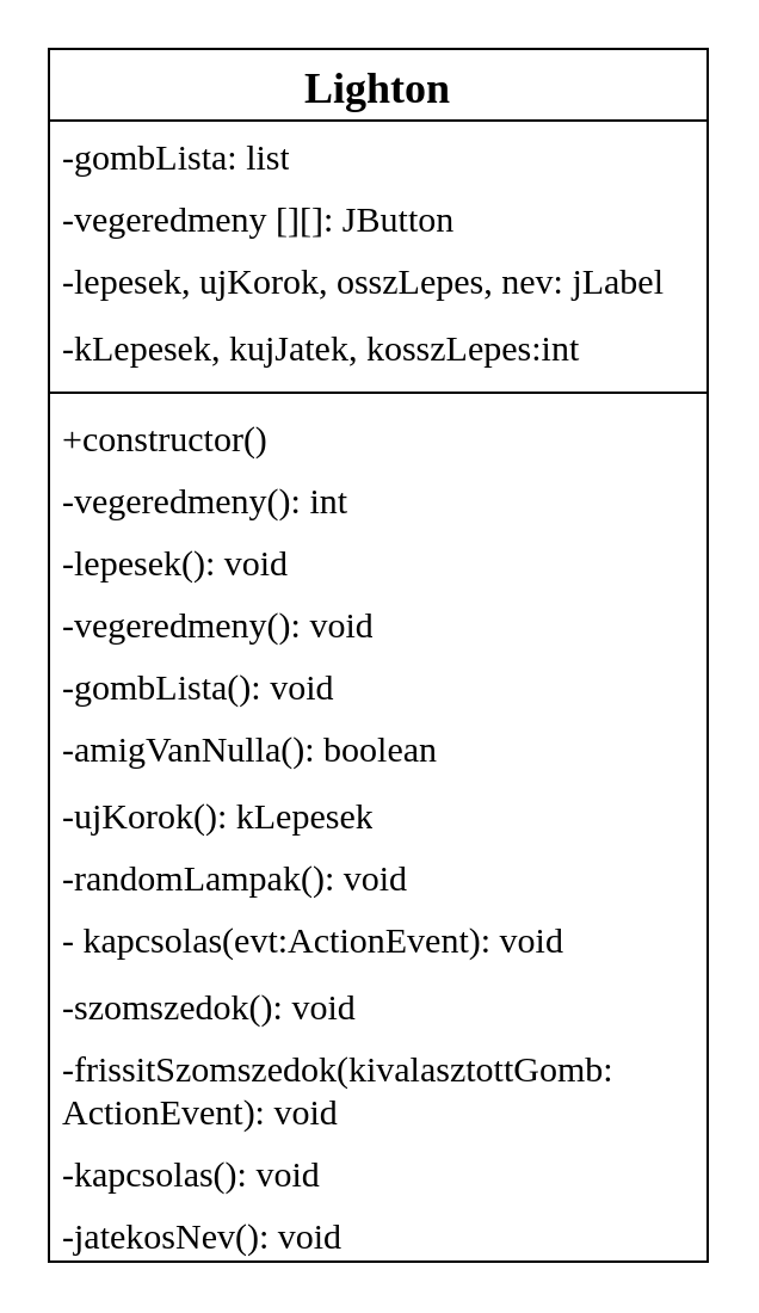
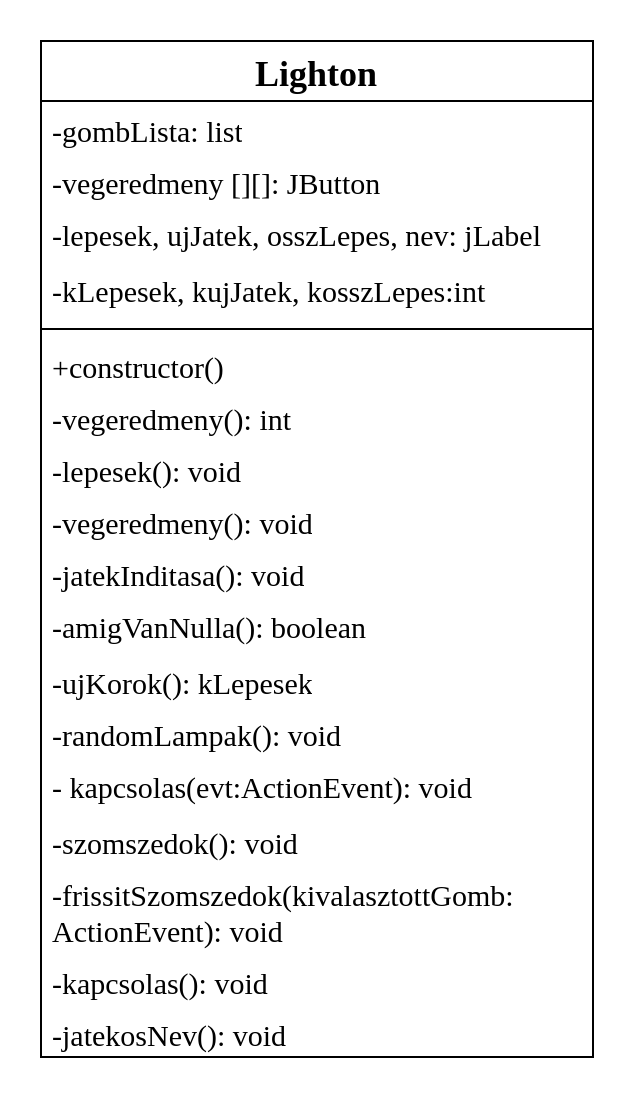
- <mxCell id="5" value="-lepesek, ujKorok, osszLepes, nev: jLabel" style="text;strokeColor=none;fillColor=none;align=left;verticalAlign=top;spacingLeft=4;spacingRight=4;overflow=hidden;rotatable=0;points=[[0,0.5],[1,0.5]];portConstraint=eastwest;whiteSpace=wrap;html=1;fontSize=15;fontFamily=Times New Roman;" vertex="1" parent="2"><mxGeometry y="82" width="276" height="28" as="geometry" /></mxCell>
+ <mxCell id="5" value="-lepesek, ujJatek, osszLepes, nev: jLabel" style="text;strokeColor=none;fillColor=none;align=left;verticalAlign=top;spacingLeft=4;spacingRight=4;overflow=hidden;rotatable=0;points=[[0,0.5],[1,0.5]];portConstraint=eastwest;whiteSpace=wrap;html=1;fontSize=15;fontFamily=Times New Roman;" vertex="1" parent="2"><mxGeometry y="82" width="276" height="28" as="geometry" /></mxCell>
- <mxCell id="12" value="-gombLista(): void" style="text;strokeColor=none;fillColor=none;align=left;verticalAlign=top;spacingLeft=4;spacingRight=4;overflow=hidden;rotatable=0;points=[[0,0.5],[1,0.5]];portConstraint=eastwest;whiteSpace=wrap;html=1;fontSize=15;fontFamily=Times New Roman;" vertex="1" parent="2"><mxGeometry y="252" width="276" height="26" as="geometry" /></mxCell>
+ <mxCell id="12" value="-jatekInditasa(): void" style="text;strokeColor=none;fillColor=none;align=left;verticalAlign=top;spacingLeft=4;spacingRight=4;overflow=hidden;rotatable=0;points=[[0,0.5],[1,0.5]];portConstraint=eastwest;whiteSpace=wrap;html=1;fontSize=15;fontFamily=Times New Roman;" vertex="1" parent="2"><mxGeometry y="252" width="276" height="26" as="geometry" /></mxCell>
